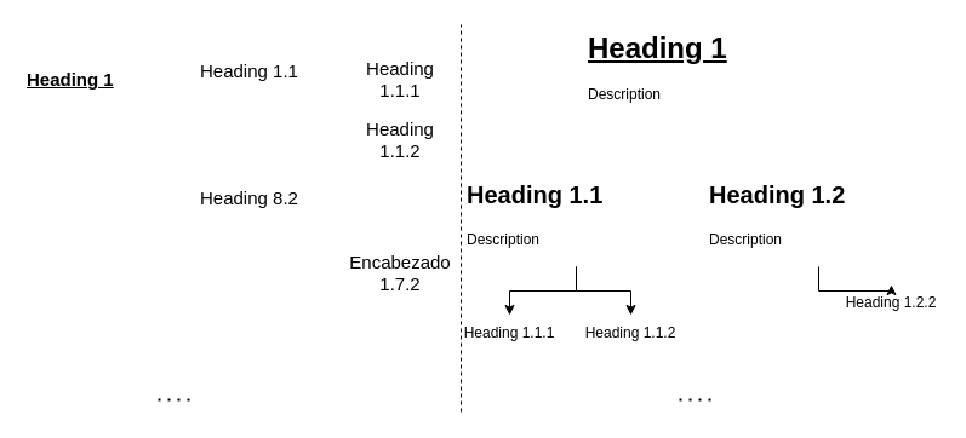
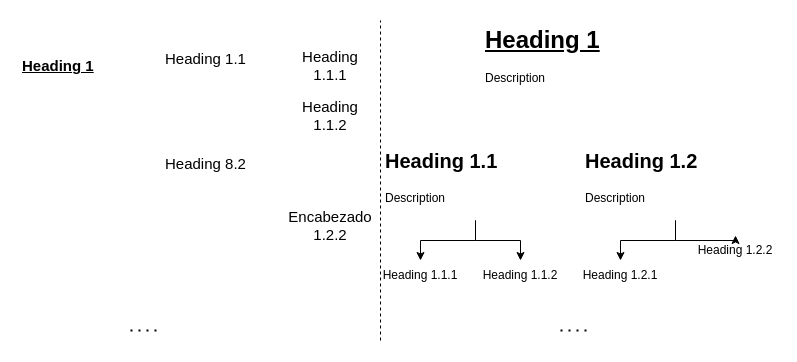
- <mxCell id="20" value="Encabezado 1.7.2" style="text;html=1;strokeColor=none;fillColor=none;align=center;verticalAlign=middle;whiteSpace=wrap;rounded=0;fontSize=15;fontStyle=0" parent="1" vertex="1"><mxGeometry x="290" y="210" width="80" height="30" as="geometry" /></mxCell>
+ <mxCell id="20" value="Encabezado 1.2.2" style="text;html=1;strokeColor=none;fillColor=none;align=center;verticalAlign=middle;whiteSpace=wrap;rounded=0;fontSize=15;fontStyle=0" parent="1" vertex="1"><mxGeometry x="290" y="210" width="80" height="30" as="geometry" /></mxCell>
+ <mxCell id="6" style="edgeStyle=orthogonalEdgeStyle;rounded=0;orthogonalLoop=1;jettySize=auto;html=1;exitX=0.5;exitY=1;exitDx=0;exitDy=0;entryX=0.5;entryY=0;entryDx=0;entryDy=0;" parent="1" source="8" target="11" edge="1"><mxGeometry relative="1" as="geometry" /></mxCell>
+ <mxCell id="11" value="Heading 1.2.1" style="text;html=1;strokeColor=none;fillColor=none;align=center;verticalAlign=middle;whiteSpace=wrap;rounded=0;" parent="1" vertex="1"><mxGeometry x="580" y="260" width="80" height="30" as="geometry" /></mxCell>
